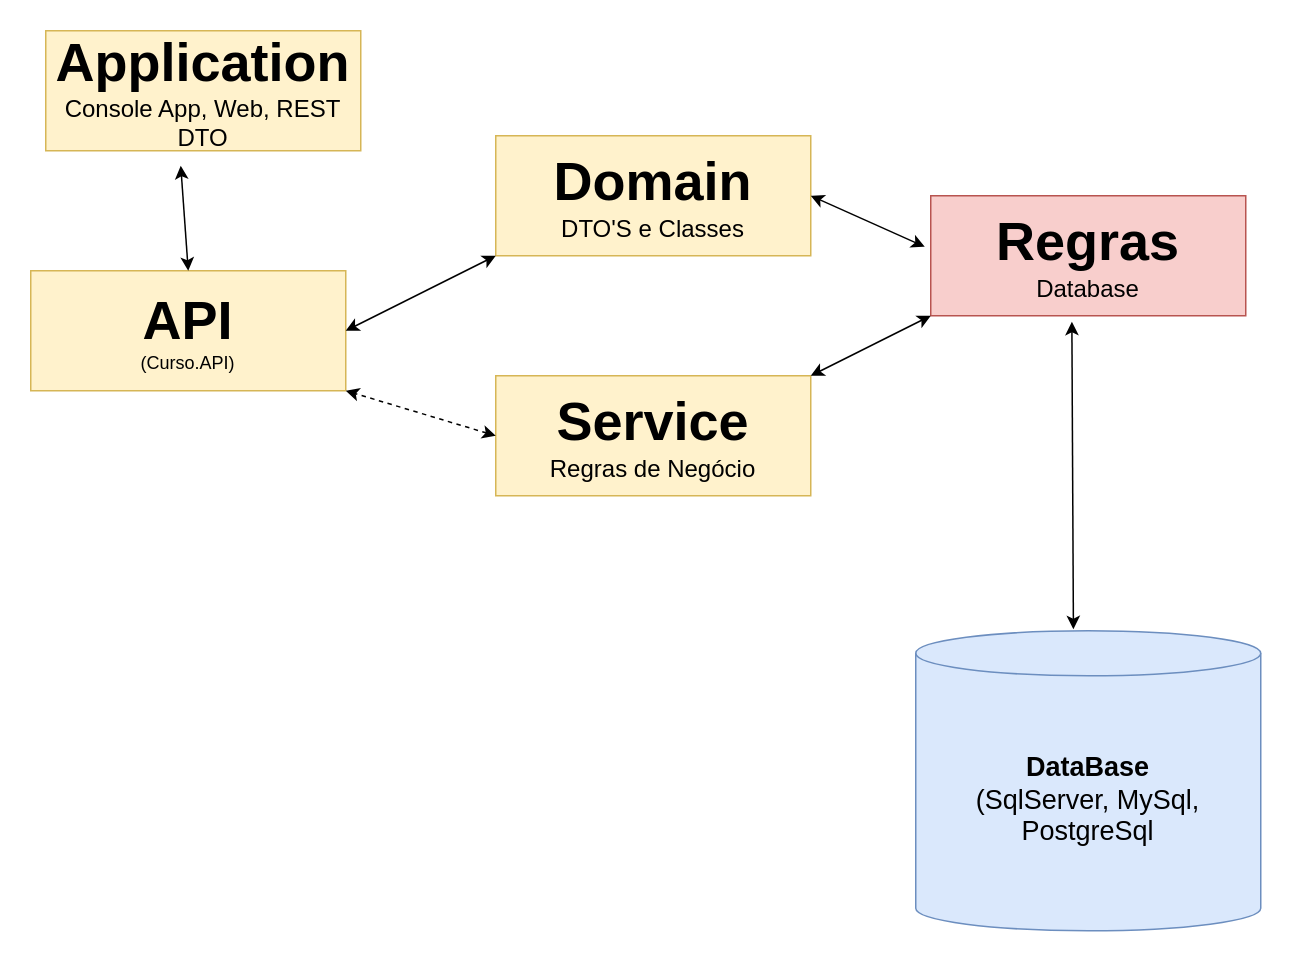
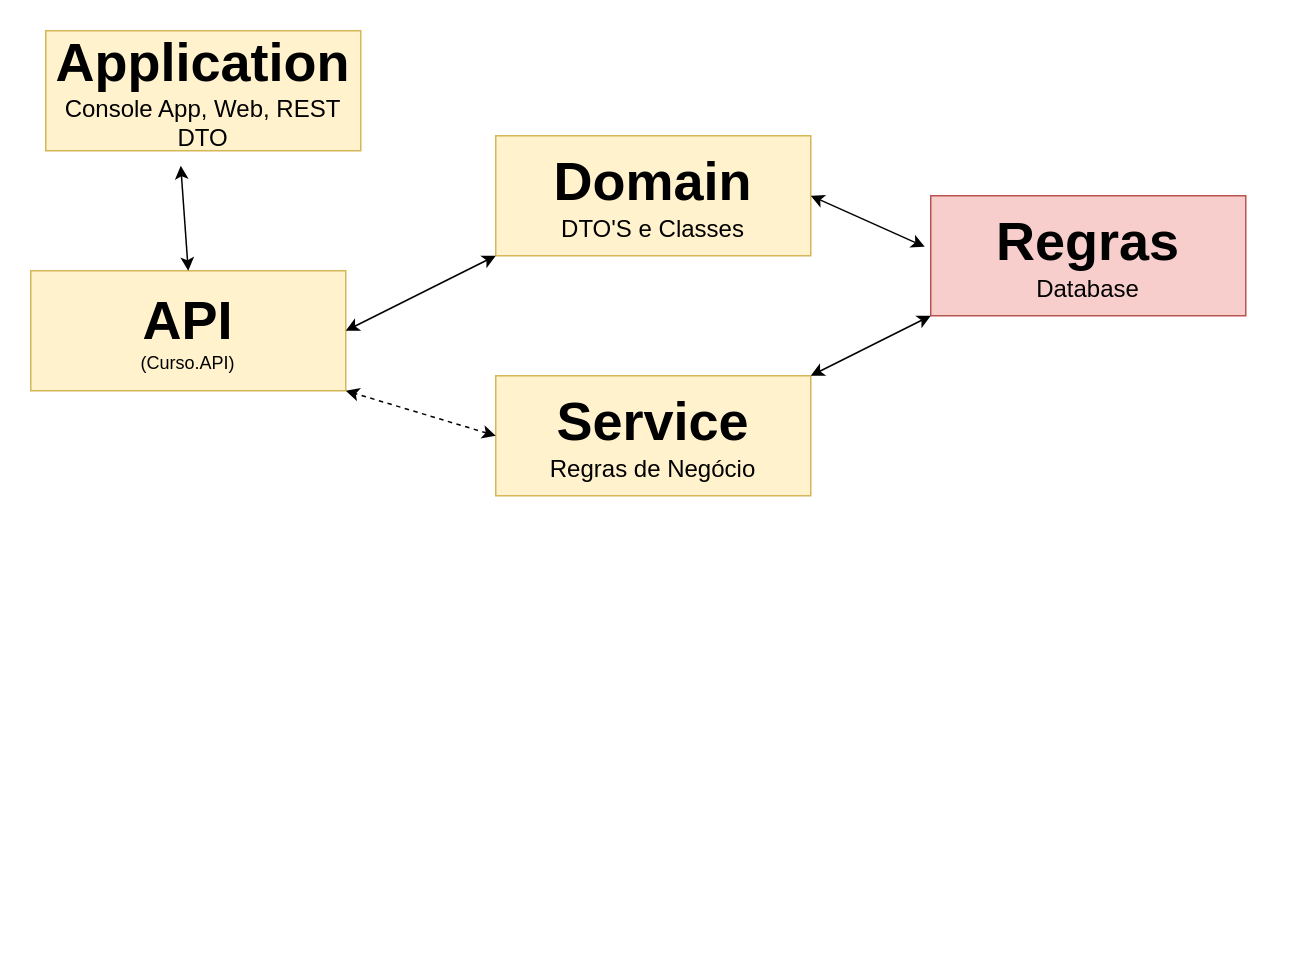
- <mxCell id="9" value="" style="endArrow=classic;startArrow=classic;html=1;rounded=0;fontSize=18;entryX=0.448;entryY=1.05;entryDx=0;entryDy=0;entryPerimeter=0;exitX=0.457;exitY=-0.005;exitDx=0;exitDy=0;exitPerimeter=0;" parent="1" target="4" edge="1" source="8"><mxGeometry width="50" height="50" relative="1" as="geometry"><mxPoint x="714.57" y="396" as="sourcePoint" /><mxPoint x="714.5" y="240" as="targetPoint" /></mxGeometry></mxCell>
- <mxCell id="8" value="&lt;b&gt;DataBase&lt;/b&gt;&lt;br&gt;(SqlServer, MySql, PostgreSql" style="shape=cylinder3;whiteSpace=wrap;html=1;boundedLbl=1;backgroundOutline=1;size=15;fontSize=18;fillColor=#dae8fc;strokeColor=#6c8ebf;" parent="1" vertex="1"><mxGeometry x="610" y="420" width="230" height="200" as="geometry" /></mxCell>
